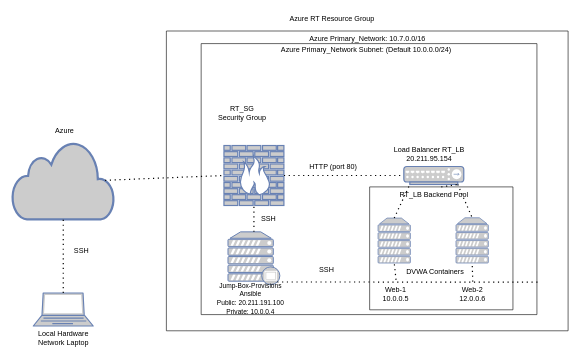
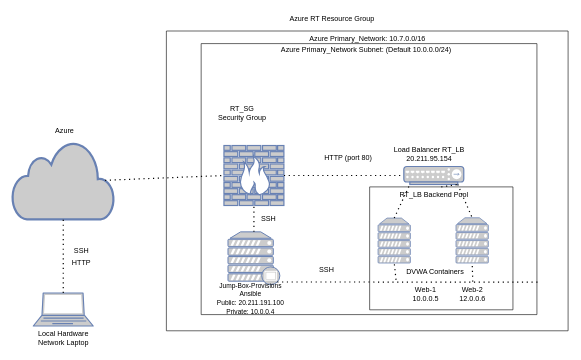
- <mxCell id="33" value="HTTP (port 80)" style="text;html=1;align=center;verticalAlign=middle;resizable=0;points=[];autosize=1;strokeColor=none;fillColor=none;" vertex="1" parent="11"><mxGeometry x="175" y="196" width="90" height="18" as="geometry" /></mxCell>
+ <mxCell id="33" value="HTTP (port 80)" style="text;html=1;align=center;verticalAlign=middle;resizable=0;points=[];autosize=1;strokeColor=none;fillColor=none;" vertex="1" parent="11"><mxGeometry x="200" y="181" width="90" height="18" as="geometry" /></mxCell>
+ <mxCell id="6" value="HTTP" style="text;html=1;align=center;verticalAlign=middle;resizable=0;points=[];autosize=1;strokeColor=none;fillColor=none;" vertex="1" parent="1"><mxGeometry x="110" y="428" width="50" height="20" as="geometry" /></mxCell>
- <mxCell id="28" value="Web-1&lt;br&gt;10.0.0.5" style="text;html=1;align=center;verticalAlign=middle;resizable=0;points=[];autosize=1;strokeColor=none;fillColor=none;" vertex="1" parent="27"><mxGeometry x="16" y="162" width="53" height="32" as="geometry" /></mxCell>
+ <mxCell id="28" value="Web-1&lt;br&gt;10.0.0.5" style="text;html=1;align=center;verticalAlign=middle;resizable=0;points=[];autosize=1;strokeColor=none;fillColor=none;" vertex="1" parent="27"><mxGeometry x="66" y="162" width="53" height="32" as="geometry" /></mxCell>
